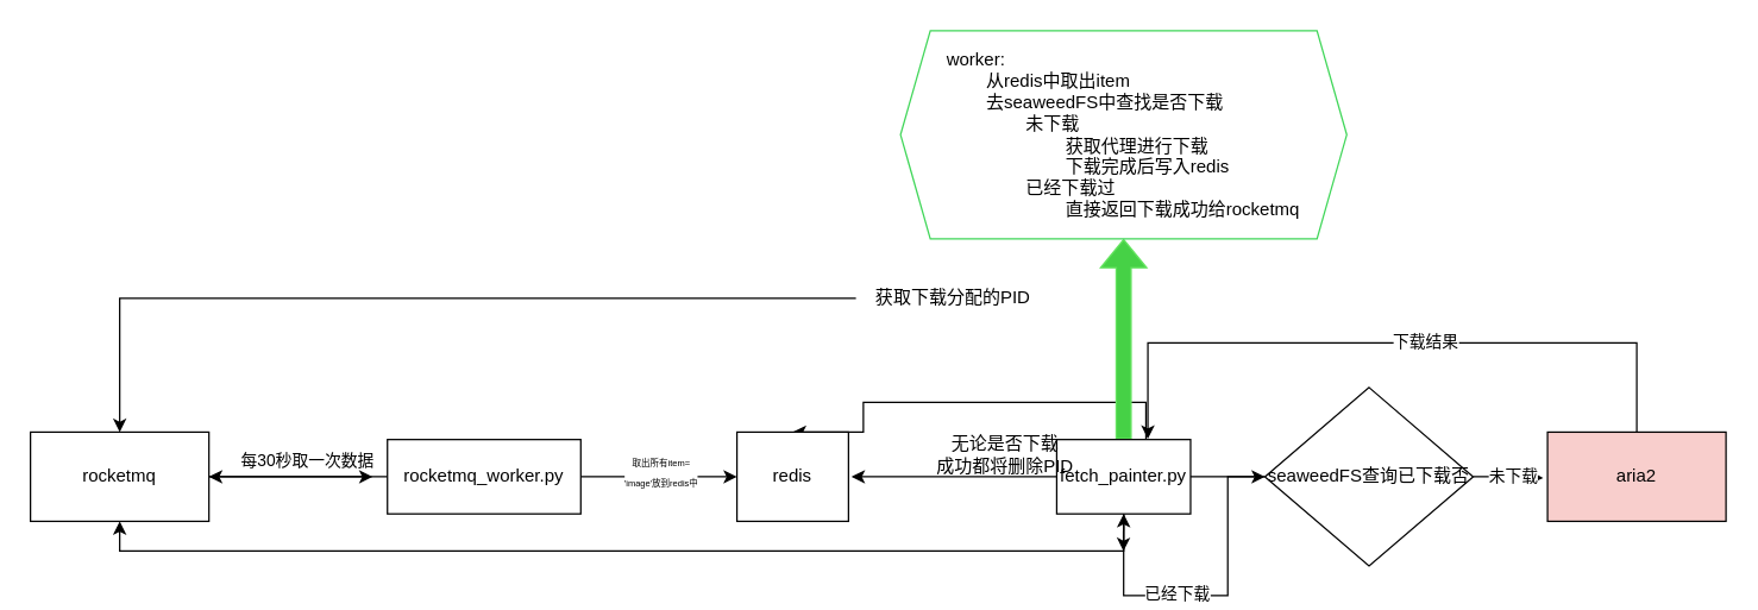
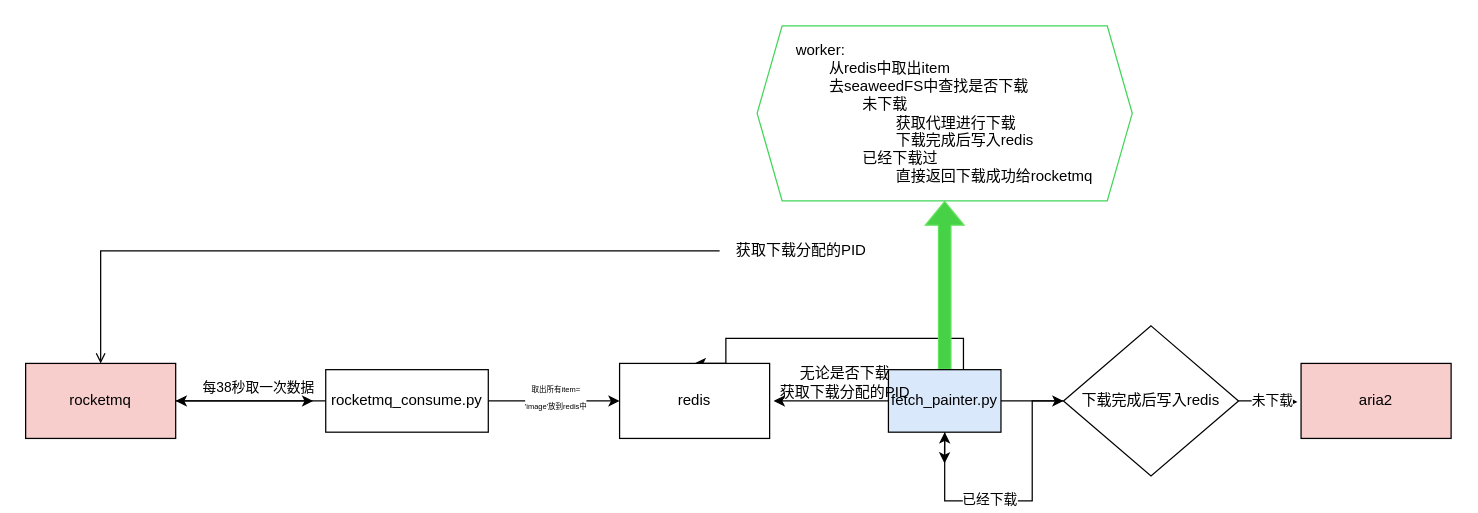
- <mxCell id="25" style="edgeStyle=orthogonalEdgeStyle;rounded=0;orthogonalLoop=1;jettySize=auto;html=1;entryX=0.681;entryY=-0.01;entryDx=0;entryDy=0;entryPerimeter=0;" parent="1" source="18" target="7" edge="1"><mxGeometry relative="1" as="geometry"><Array as="points"><mxPoint x="1100" y="230" /><mxPoint x="771" y="230" /></Array></mxGeometry></mxCell>
- <mxCell id="26" value="下载结果" style="edgeLabel;html=1;align=center;verticalAlign=middle;resizable=0;points=[];" parent="25" vertex="1" connectable="0"><mxGeometry x="-0.105" y="-2" relative="1" as="geometry"><mxPoint as="offset" /></mxGeometry></mxCell>
- <mxCell id="27" style="edgeStyle=orthogonalEdgeStyle;rounded=0;orthogonalLoop=1;jettySize=auto;html=1;entryX=0.5;entryY=0;entryDx=0;entryDy=0;" parent="1" source="28" target="13" edge="1"><mxGeometry relative="1" as="geometry" /></mxCell>
+ <mxCell id="27" style="edgeStyle=orthogonalEdgeStyle;rounded=0;orthogonalLoop=1;jettySize=auto;html=1;entryX=0.5;entryY=0;entryDx=0;entryDy=0;endArrow=open;" parent="1" source="28" target="13" edge="1"><mxGeometry relative="1" as="geometry" /></mxCell>
- <mxCell id="17" value="无论是否下载&lt;br&gt;成功都将删除PID" style="text;html=1;align=center;verticalAlign=middle;resizable=0;points=[];autosize=1;strokeColor=none;fillColor=none;" parent="1" vertex="1"><mxGeometry x="615" y="285" width="120" height="40" as="geometry" /></mxCell>
+ <mxCell id="17" value="无论是否下载&lt;br&gt;获取下载分配的PID" style="text;html=1;align=center;verticalAlign=middle;resizable=0;points=[];autosize=1;strokeColor=none;fillColor=none;" parent="1" vertex="1"><mxGeometry x="615" y="285" width="120" height="40" as="geometry" /></mxCell>
- <mxCell id="14" value="&lt;span style=&quot;color: rgb(0, 0, 0); font-family: Helvetica; font-size: 11px; font-style: normal; font-variant-ligatures: normal; font-variant-caps: normal; font-weight: 400; letter-spacing: normal; orphans: 2; text-align: center; text-indent: 0px; text-transform: none; widows: 2; word-spacing: 0px; -webkit-text-stroke-width: 0px; background-color: rgb(255, 255, 255); text-decoration-thickness: initial; text-decoration-style: initial; text-decoration-color: initial; float: none; display: inline !important;&quot;&gt;每30秒取一次数据&lt;/span&gt;" style="text;whiteSpace=wrap;html=1;" parent="1" vertex="1"><mxGeometry x="160" y="295" width="100" height="40" as="geometry" /></mxCell>
+ <mxCell id="14" value="&lt;span style=&quot;color: rgb(0, 0, 0); font-family: Helvetica; font-size: 11px; font-style: normal; font-variant-ligatures: normal; font-variant-caps: normal; font-weight: 400; letter-spacing: normal; orphans: 2; text-align: center; text-indent: 0px; text-transform: none; widows: 2; word-spacing: 0px; -webkit-text-stroke-width: 0px; background-color: rgb(255, 255, 255); text-decoration-thickness: initial; text-decoration-style: initial; text-decoration-color: initial; float: none; display: inline !important;&quot;&gt;每38秒取一次数据&lt;/span&gt;" style="text;whiteSpace=wrap;html=1;" parent="1" vertex="1"><mxGeometry x="160" y="295" width="100" height="40" as="geometry" /></mxCell>
- <mxCell id="13" value="rocketmq" style="rounded=0;whiteSpace=wrap;html=1;" parent="1" vertex="1"><mxGeometry x="20" y="290" width="120" height="60" as="geometry" /></mxCell>
+ <mxCell id="13" value="rocketmq" style="rounded=0;whiteSpace=wrap;html=1;fillColor=#f8cecc;" parent="1" vertex="1"><mxGeometry x="20" y="290" width="120" height="60" as="geometry" /></mxCell>
- <mxCell id="11" value="rocketmq_worker.py" style="rounded=0;whiteSpace=wrap;html=1;" parent="1" vertex="1"><mxGeometry x="260" y="295" width="130" height="50" as="geometry" /></mxCell>
+ <mxCell id="11" value="rocketmq_consume.py" style="rounded=0;whiteSpace=wrap;html=1;" parent="1" vertex="1"><mxGeometry x="260" y="295" width="130" height="50" as="geometry" /></mxCell>
- <mxCell id="15" value="redis" style="rounded=0;whiteSpace=wrap;html=1;" parent="1" vertex="1"><mxGeometry x="495" y="290" width="75" height="60" as="geometry" /></mxCell>
+ <mxCell id="15" value="redis" style="rounded=0;whiteSpace=wrap;html=1;" parent="1" vertex="1"><mxGeometry x="495" y="290" width="120" height="60" as="geometry" /></mxCell>
- <mxCell id="7" value="fetch_painter.py" style="rounded=0;whiteSpace=wrap;html=1;" parent="1" vertex="1"><mxGeometry x="710" y="295" width="90" height="50" as="geometry" /></mxCell>
+ <mxCell id="7" value="fetch_painter.py" style="rounded=0;whiteSpace=wrap;html=1;fillColor=#dae8fc;" parent="1" vertex="1"><mxGeometry x="710" y="295" width="90" height="50" as="geometry" /></mxCell>
- <mxCell id="21" value="seaweedFS查询已下载否" style="rhombus;whiteSpace=wrap;html=1;" parent="1" vertex="1"><mxGeometry x="850" y="260" width="140" height="120" as="geometry" /></mxCell>
+ <mxCell id="21" value="下载完成后写入redis" style="rhombus;whiteSpace=wrap;html=1;" parent="1" vertex="1"><mxGeometry x="850" y="260" width="140" height="120" as="geometry" /></mxCell>
- <mxCell id="3" style="edgeStyle=orthogonalEdgeStyle;rounded=0;orthogonalLoop=1;jettySize=auto;html=1;entryX=0.5;entryY=1;entryDx=0;entryDy=0;" parent="1" source="7" target="13" edge="1"><mxGeometry relative="1" as="geometry"><Array as="points"><mxPoint x="755" y="370" /><mxPoint x="80" y="370" /></Array></mxGeometry></mxCell>
